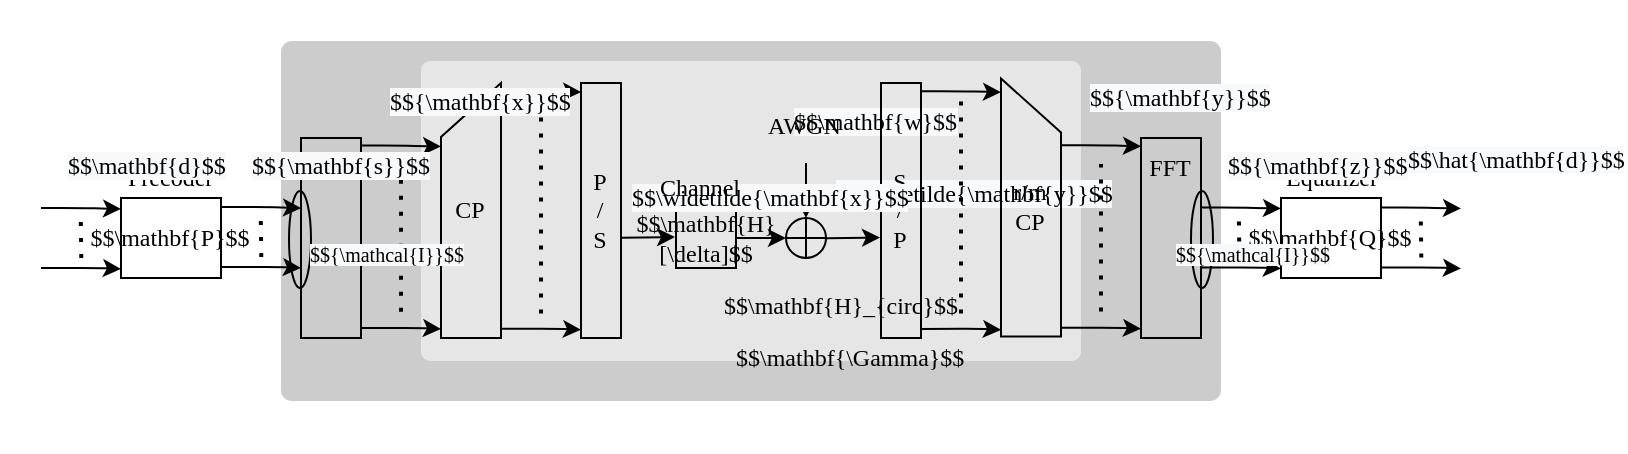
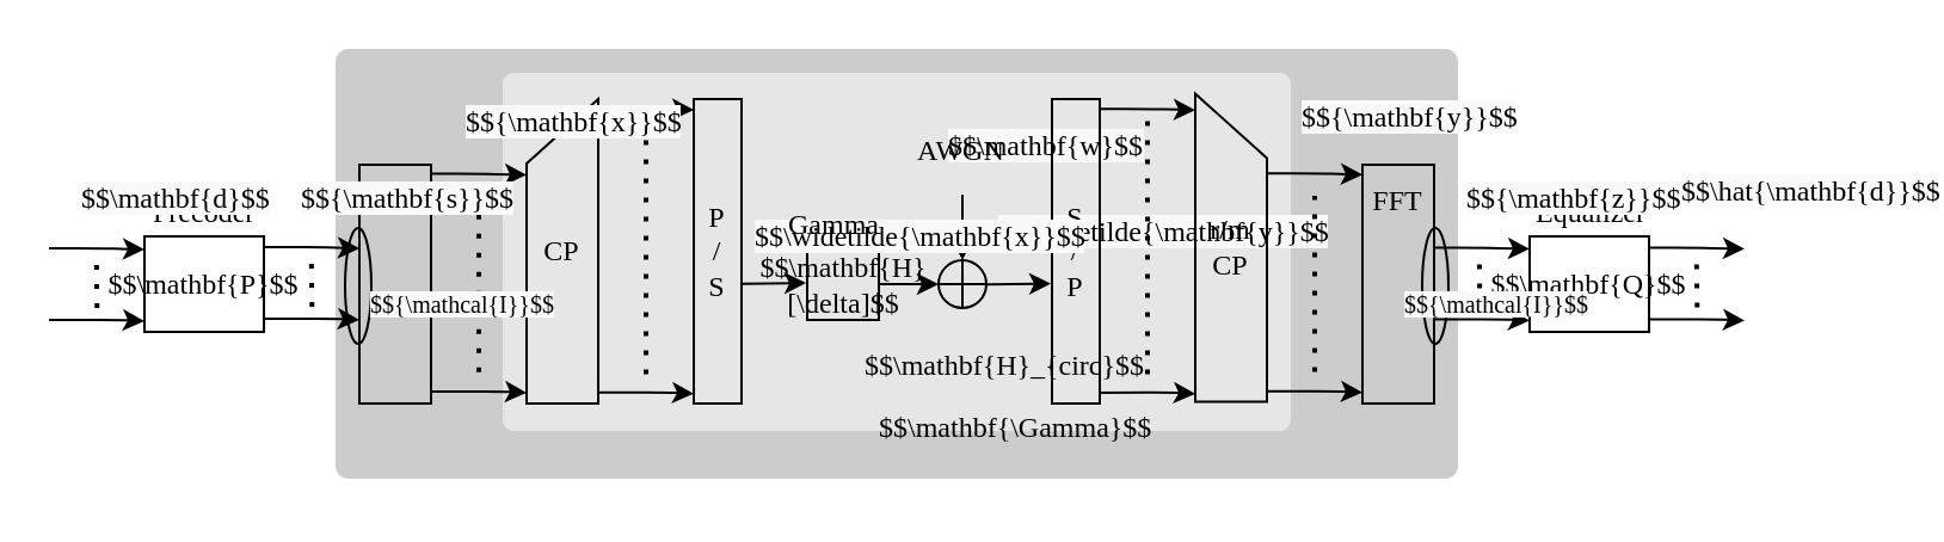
- <mxCell id="47" value="&lt;span style=&quot;color: rgb(0, 0, 0); font-size: 12px; font-style: normal; font-weight: 400; letter-spacing: normal; text-align: center; text-indent: 0px; text-transform: none; word-spacing: 0px; display: inline; float: none;&quot;&gt;Channel&lt;/span&gt;" style="text;whiteSpace=wrap;html=1;fontFamily=Times New Roman;labelBackgroundColor=none;" parent="1" vertex="1"><mxGeometry x="328" y="80" width="49" height="20" as="geometry" /></mxCell>
+ <mxCell id="47" value="&lt;span style=&quot;color: rgb(0, 0, 0); font-size: 12px; font-style: normal; font-weight: 400; letter-spacing: normal; text-align: center; text-indent: 0px; text-transform: none; word-spacing: 0px; display: inline; float: none;&quot;&gt;Gamma&lt;/span&gt;" style="text;whiteSpace=wrap;html=1;fontFamily=Times New Roman;labelBackgroundColor=none;" parent="1" vertex="1"><mxGeometry x="328" y="80" width="49" height="20" as="geometry" /></mxCell>
